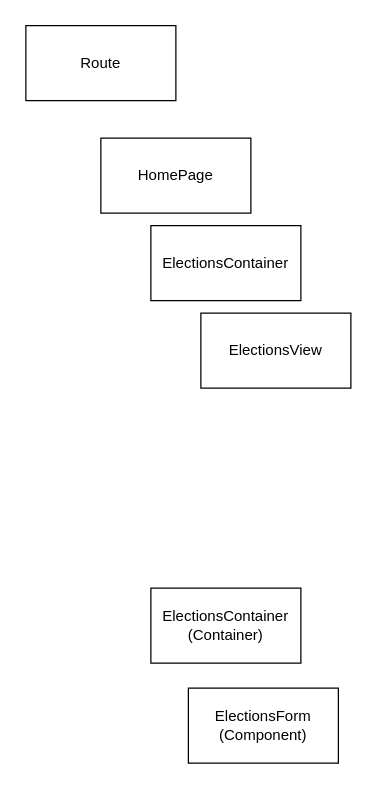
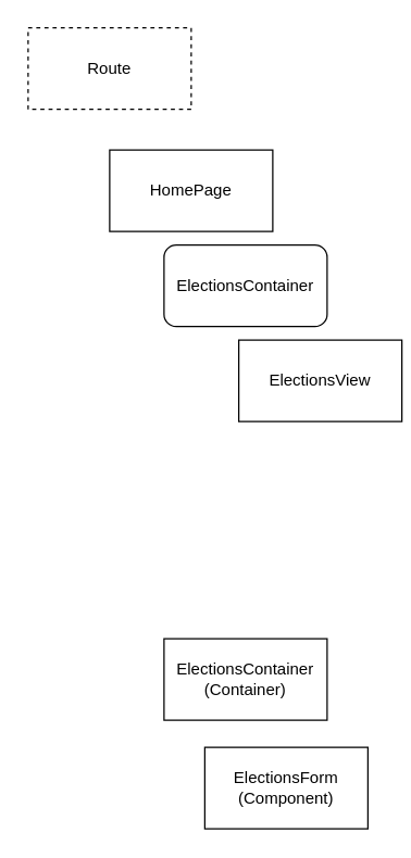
- <mxCell id="2" value="Route" style="rounded=0;whiteSpace=wrap;html=1;" vertex="1" parent="1"><mxGeometry x="20" y="20" width="120" height="60" as="geometry" /></mxCell>
+ <mxCell id="2" value="Route" style="rounded=0;whiteSpace=wrap;html=1;dashed=1;" vertex="1" parent="1"><mxGeometry x="20" y="20" width="120" height="60" as="geometry" /></mxCell>
- <mxCell id="4" value="ElectionsContainer" style="rounded=0;whiteSpace=wrap;html=1;" vertex="1" parent="1"><mxGeometry x="120" y="180" width="120" height="60" as="geometry" /></mxCell>
+ <mxCell id="4" value="ElectionsContainer" style="whiteSpace=wrap;html=1;rounded=1;" vertex="1" parent="1"><mxGeometry x="120" y="180" width="120" height="60" as="geometry" /></mxCell>
- <mxCell id="5" value="ElectionsView" style="rounded=0;whiteSpace=wrap;html=1;" vertex="1" parent="1"><mxGeometry x="160" y="250" width="120" height="60" as="geometry" /></mxCell>
+ <mxCell id="5" value="ElectionsView" style="rounded=0;whiteSpace=wrap;html=1;" vertex="1" parent="1"><mxGeometry x="175" y="250" width="120" height="60" as="geometry" /></mxCell>
